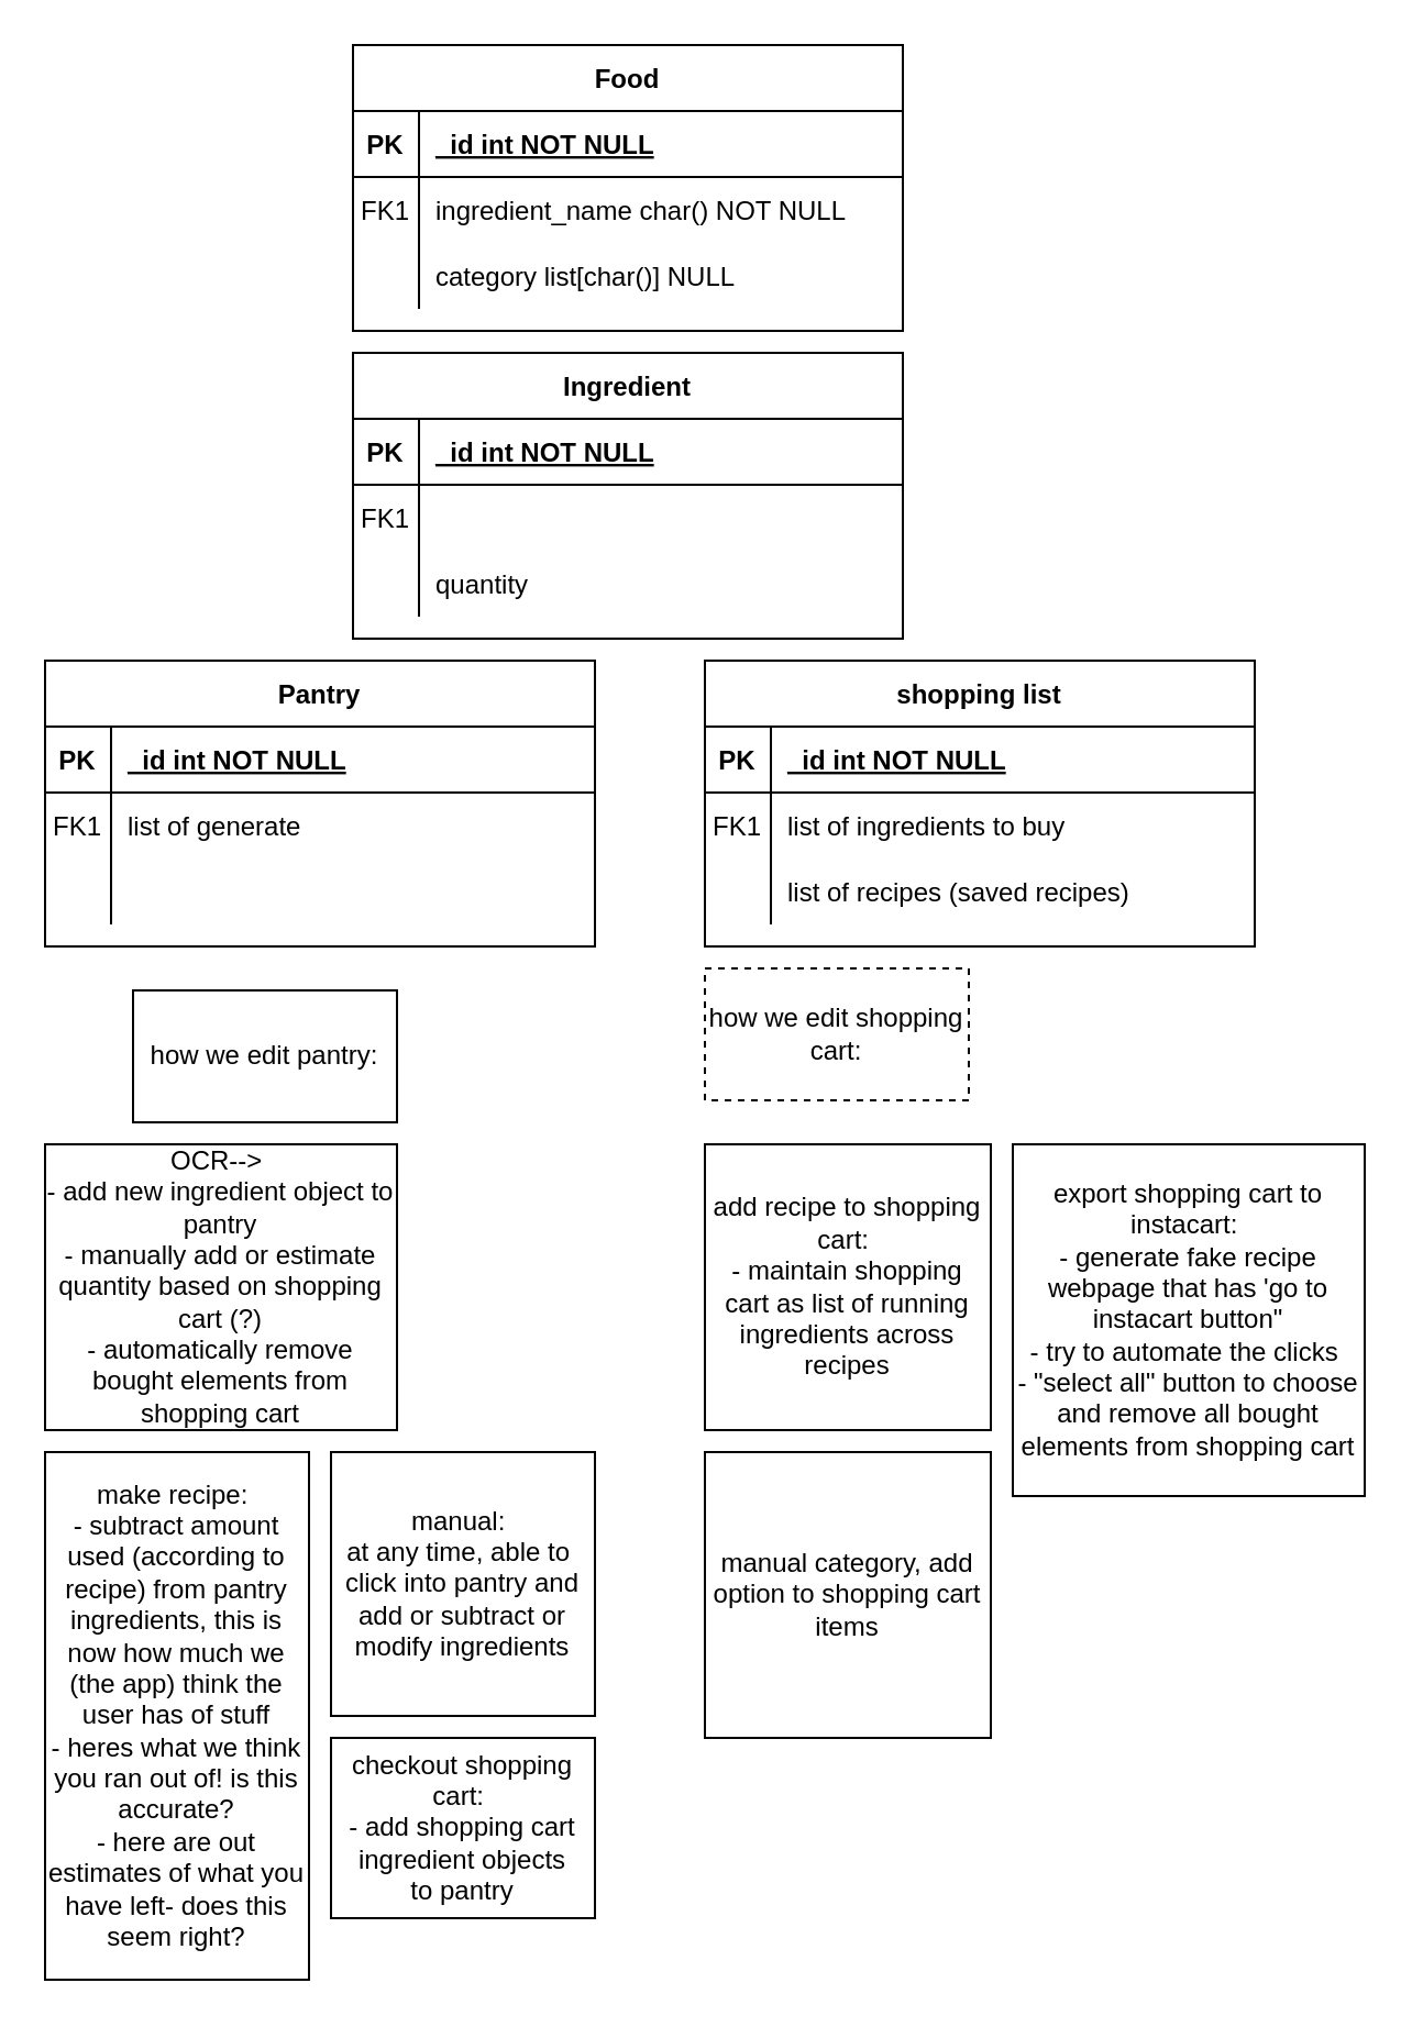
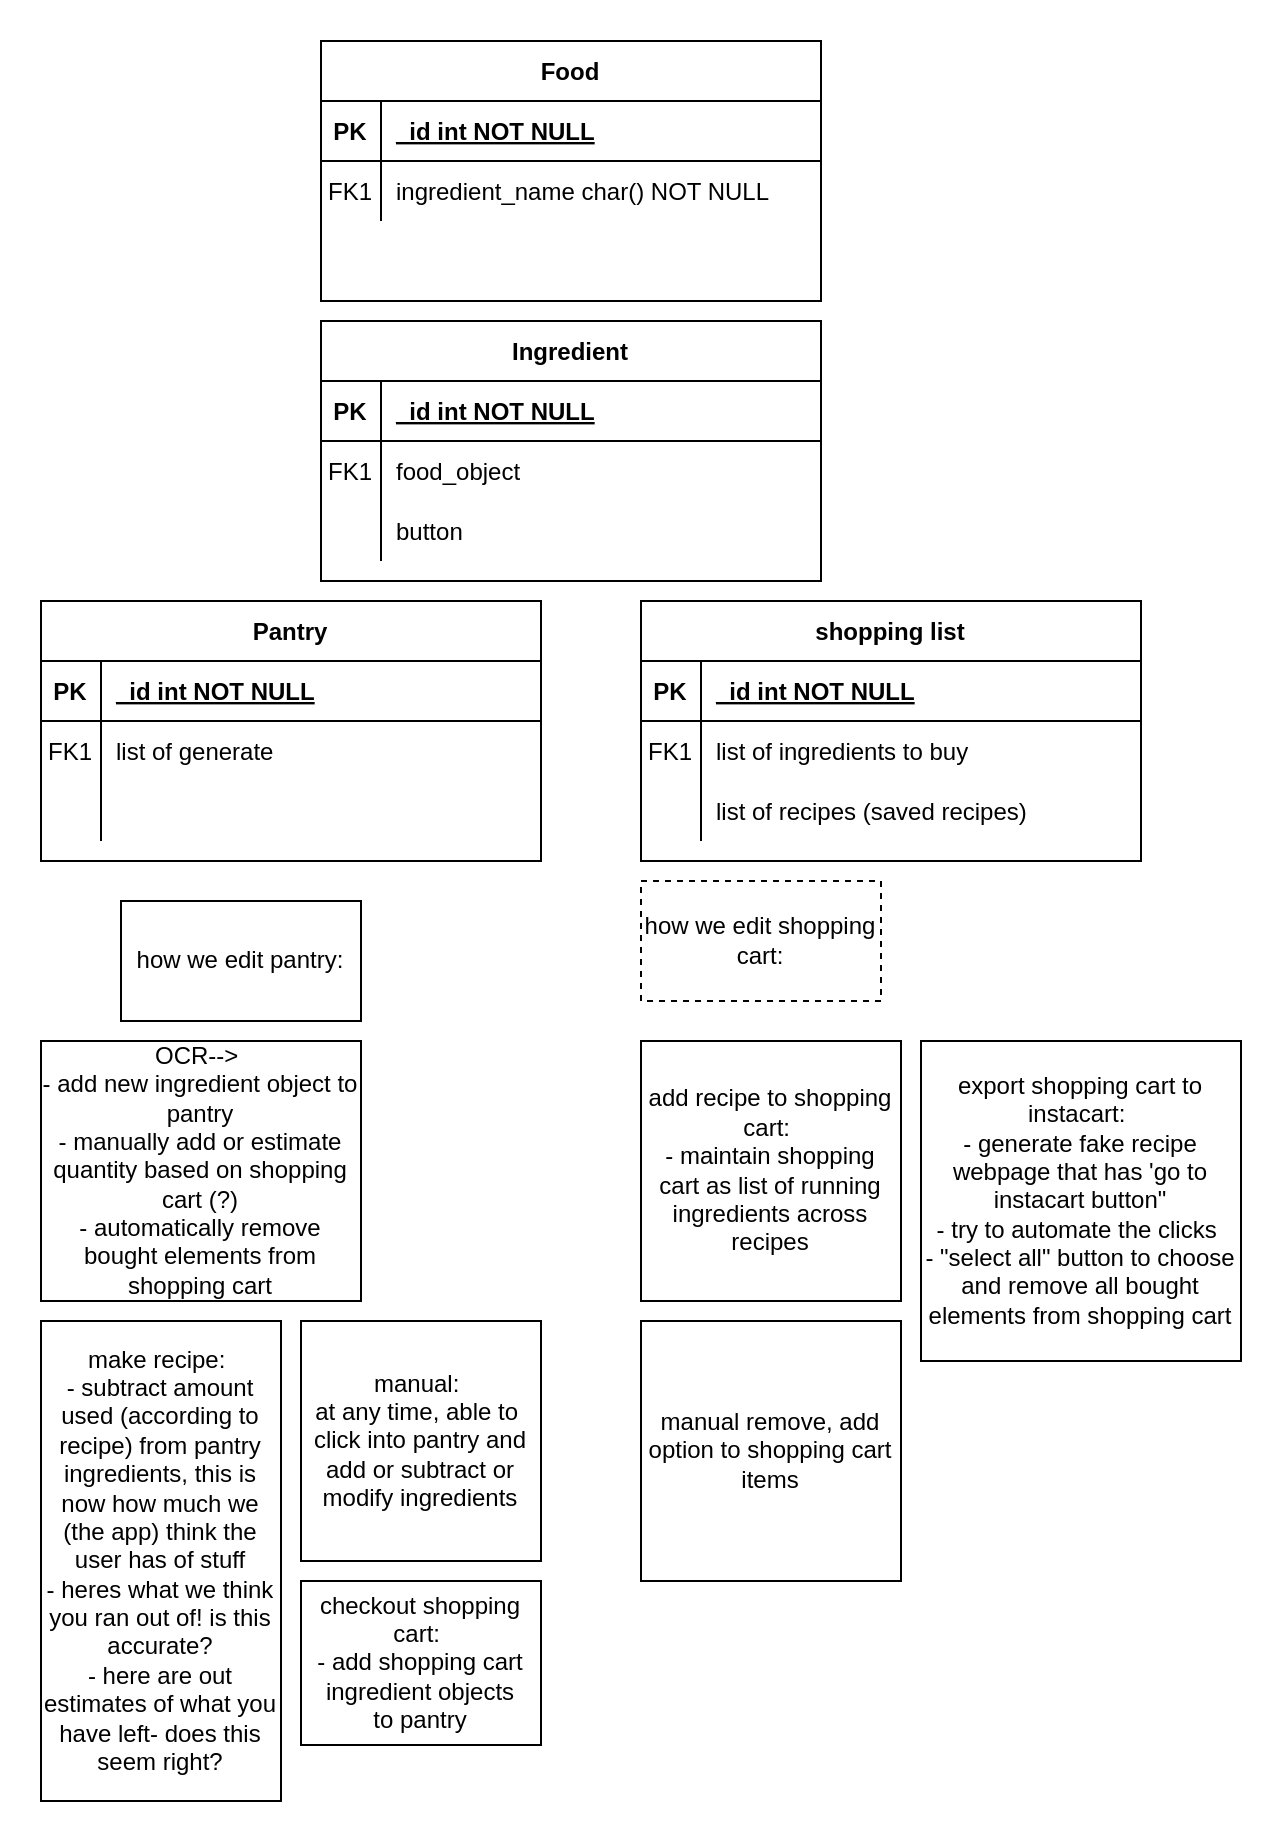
- <mxCell id="11" value="category list[char()] NULL" style="shape=partialRectangle;overflow=hidden;connectable=0;fillColor=none;top=0;left=0;bottom=0;right=0;align=left;spacingLeft=6;" vertex="1" parent="9"><mxGeometry x="30" width="220" height="30" as="geometry"><mxRectangle width="220" height="30" as="alternateBounds" /></mxGeometry></mxCell>
+ <mxCell id="18" value="food_object" style="shape=partialRectangle;overflow=hidden;connectable=0;fillColor=none;top=0;left=0;bottom=0;right=0;align=left;spacingLeft=6;" vertex="1" parent="16"><mxGeometry x="30" width="220" height="30" as="geometry"><mxRectangle width="220" height="30" as="alternateBounds" /></mxGeometry></mxCell>
- <mxCell id="21" value="quantity" style="shape=partialRectangle;overflow=hidden;connectable=0;fillColor=none;top=0;left=0;bottom=0;right=0;align=left;spacingLeft=6;" vertex="1" parent="19"><mxGeometry x="30" width="220" height="30" as="geometry"><mxRectangle width="220" height="30" as="alternateBounds" /></mxGeometry></mxCell>
+ <mxCell id="21" value="button" style="shape=partialRectangle;overflow=hidden;connectable=0;fillColor=none;top=0;left=0;bottom=0;right=0;align=left;spacingLeft=6;" vertex="1" parent="19"><mxGeometry x="30" width="220" height="30" as="geometry"><mxRectangle width="220" height="30" as="alternateBounds" /></mxGeometry></mxCell>
- <mxCell id="49" value="manual category, add option to shopping cart items" style="whiteSpace=wrap;html=1;aspect=fixed;" vertex="1" parent="1"><mxGeometry x="320" y="660" width="130" height="130" as="geometry" /></mxCell>
+ <mxCell id="49" value="manual remove, add option to shopping cart items" style="whiteSpace=wrap;html=1;aspect=fixed;" vertex="1" parent="1"><mxGeometry x="320" y="660" width="130" height="130" as="geometry" /></mxCell>
